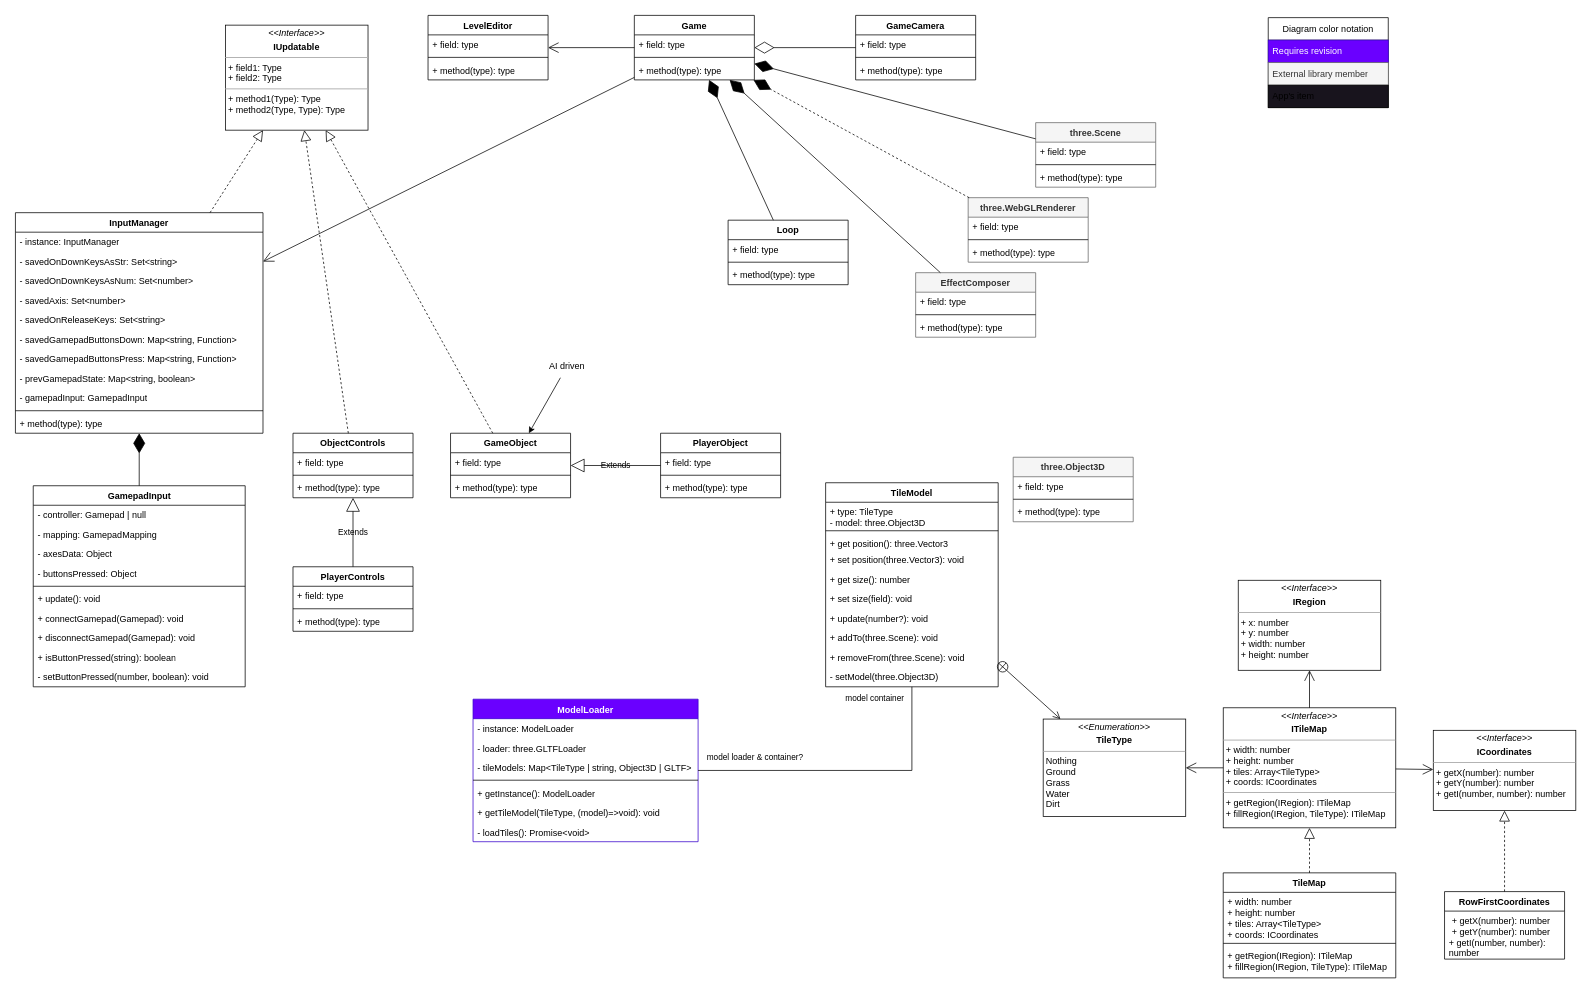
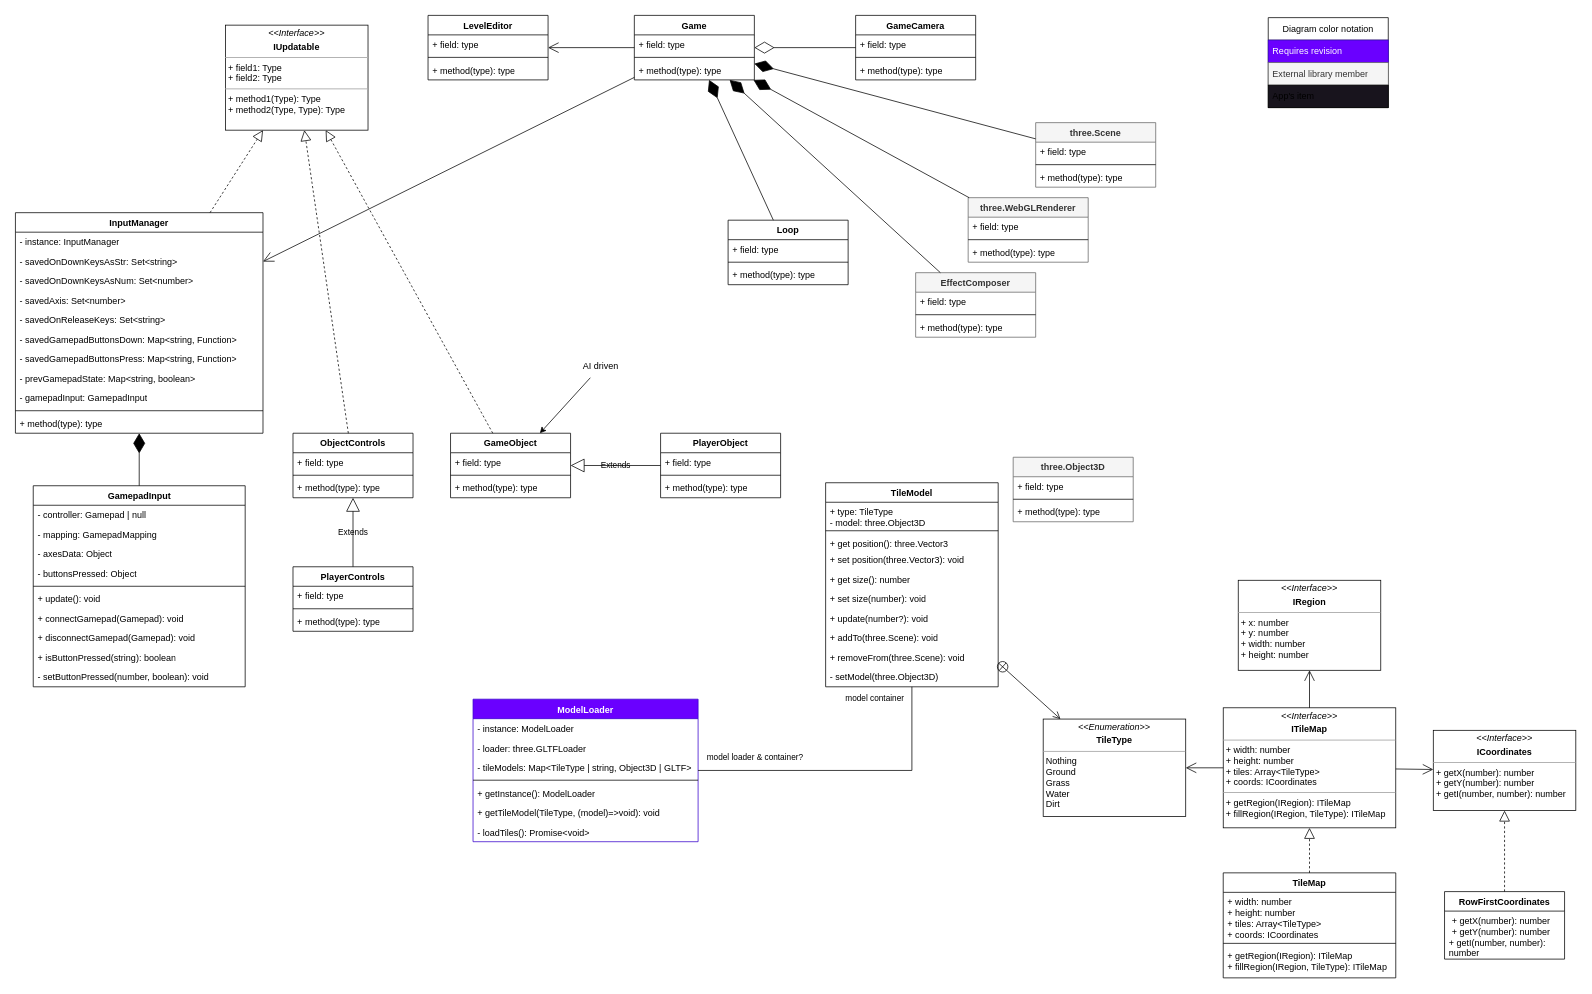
- <mxCell id="75" value="" style="endArrow=diamondThin;endFill=1;endSize=24;html=1;rounded=0;labelBackgroundColor=none;fontColor=default;dashed=1;" parent="1" source="71" target="48" edge="1"><mxGeometry width="160" relative="1" as="geometry"><mxPoint x="1150" y="323" as="sourcePoint" /><mxPoint x="1310" y="323" as="targetPoint" /></mxGeometry></mxCell>
+ <mxCell id="75" value="" style="endArrow=diamondThin;endFill=1;endSize=24;html=1;rounded=0;labelBackgroundColor=none;fontColor=default;" parent="1" source="71" target="48" edge="1"><mxGeometry width="160" relative="1" as="geometry"><mxPoint x="1150" y="323" as="sourcePoint" /><mxPoint x="1310" y="323" as="targetPoint" /></mxGeometry></mxCell>
- <mxCell id="130" value="AI driven" style="text;html=1;align=center;verticalAlign=middle;resizable=0;points=[];autosize=1;strokeColor=none;fillColor=none;" vertex="1" parent="1"><mxGeometry x="720" y="473" width="70" height="30" as="geometry" /></mxCell>
+ <mxCell id="130" value="AI driven" style="text;html=1;align=center;verticalAlign=middle;resizable=0;points=[];autosize=1;strokeColor=none;fillColor=none;" vertex="1" parent="1"><mxGeometry x="765" y="473" width="70" height="30" as="geometry" /></mxCell>
- <mxCell id="83" value="+ set size(field): void" style="text;strokeColor=none;fillColor=none;align=left;verticalAlign=top;spacingLeft=4;spacingRight=4;overflow=hidden;rotatable=0;points=[[0,0.5],[1,0.5]];portConstraint=eastwest;whiteSpace=wrap;html=1;" parent="77" vertex="1"><mxGeometry y="142" width="230" height="26" as="geometry" /></mxCell>
+ <mxCell id="83" value="+ set size(number): void" style="text;strokeColor=none;fillColor=none;align=left;verticalAlign=top;spacingLeft=4;spacingRight=4;overflow=hidden;rotatable=0;points=[[0,0.5],[1,0.5]];portConstraint=eastwest;whiteSpace=wrap;html=1;" parent="77" vertex="1"><mxGeometry y="142" width="230" height="26" as="geometry" /></mxCell>
